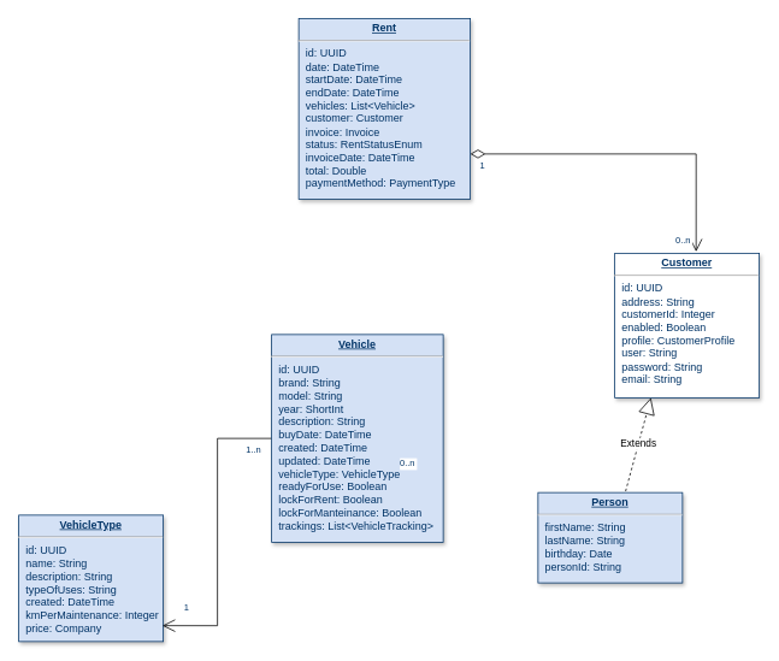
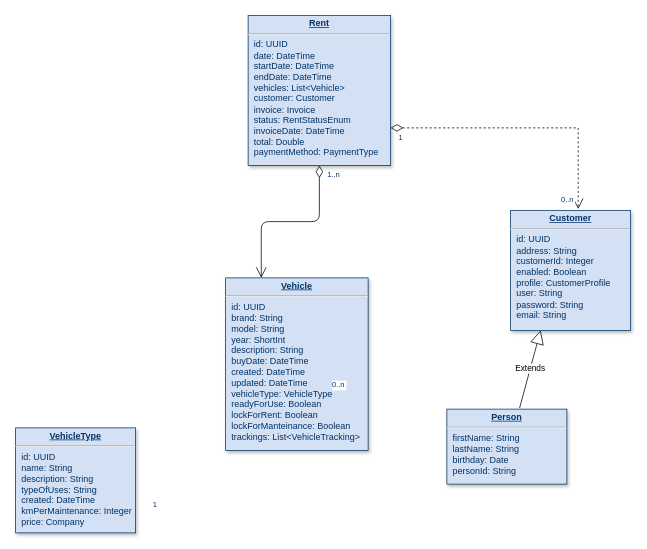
- <mxCell id="3" value="" style="endArrow=open;endSize=12;startArrow=diamondThin;startSize=14;startFill=0;edgeStyle=orthogonalEdgeStyle;rounded=0;entryX=0.563;entryY=-0.011;entryDx=0;entryDy=0;entryPerimeter=0;endFill=0;exitX=1;exitY=0.75;exitDx=0;exitDy=0;" parent="1" source="9" target="11" edge="1"><mxGeometry x="519.36" y="180" as="geometry"><mxPoint x="481.08" y="241.6" as="sourcePoint" /><mxPoint x="690" y="242" as="targetPoint" /></mxGeometry></mxCell>
+ <mxCell id="3" value="" style="endArrow=open;endSize=12;startArrow=diamondThin;startSize=14;startFill=0;edgeStyle=orthogonalEdgeStyle;rounded=0;entryX=0.563;entryY=-0.011;entryDx=0;entryDy=0;entryPerimeter=0;endFill=0;exitX=1;exitY=0.75;exitDx=0;exitDy=0;dashed=1;" parent="1" source="9" target="11" edge="1"><mxGeometry x="519.36" y="180" as="geometry"><mxPoint x="481.08" y="241.6" as="sourcePoint" /><mxPoint x="690" y="242" as="targetPoint" /></mxGeometry></mxCell>
+ <mxCell id="7" value="" style="endArrow=open;endSize=12;startArrow=diamondThin;startSize=14;startFill=0;edgeStyle=orthogonalEdgeStyle;entryX=0.25;entryY=0;entryDx=0;entryDy=0;endFill=0;exitX=0.5;exitY=1;exitDx=0;exitDy=0;" parent="1" source="9" target="10" edge="1"><mxGeometry x="389.36" y="350" as="geometry"><mxPoint x="419" y="320" as="sourcePoint" /><mxPoint x="400.04" y="578" as="targetPoint" /></mxGeometry></mxCell>
+ <mxCell id="8" value="1..n" style="resizable=0;align=left;verticalAlign=top;labelBackgroundColor=#ffffff;fontSize=10;strokeColor=#003366;shadow=1;fillColor=#D4E1F5;fontColor=#003366" parent="7" connectable="0" vertex="1"><mxGeometry x="-1" relative="1" as="geometry"><mxPoint x="8.92" as="offset" /></mxGeometry></mxCell>
- <mxCell id="11" value="&lt;p style=&quot;margin: 0px; margin-top: 4px; text-align: center; text-decoration: underline;&quot;&gt;&lt;b&gt;Customer&lt;/b&gt;&lt;/p&gt;&lt;hr&gt;&lt;p style=&quot;margin: 0px; margin-left: 8px;&quot;&gt;id: UUID&lt;br&gt;&lt;/p&gt;&lt;p style=&quot;margin: 0px; margin-left: 8px;&quot;&gt;address: String&lt;/p&gt;&lt;p style=&quot;margin: 0px; margin-left: 8px;&quot;&gt;customerId: Integer&lt;/p&gt;&lt;p style=&quot;margin: 0px; margin-left: 8px;&quot;&gt;enabled: Boolean&lt;br&gt;&lt;/p&gt;&lt;p style=&quot;margin: 0px; margin-left: 8px;&quot;&gt;profile: CustomerProfile&lt;/p&gt;&lt;p style=&quot;margin: 0px; margin-left: 8px;&quot;&gt;user: String&lt;br&gt;password: String&lt;/p&gt;&lt;p style=&quot;margin: 0px; margin-left: 8px;&quot;&gt;email: String&lt;/p&gt;" style="verticalAlign=top;align=left;overflow=fill;fontSize=12;fontFamily=Helvetica;html=1;strokeColor=#003366;shadow=1;fillColor=#ffffff;fontColor=#003366;" parent="1" vertex="1"><mxGeometry x="680" y="280" width="160" height="160" as="geometry" /></mxCell>
+ <mxCell id="11" value="&lt;p style=&quot;margin: 0px; margin-top: 4px; text-align: center; text-decoration: underline;&quot;&gt;&lt;b&gt;Customer&lt;/b&gt;&lt;/p&gt;&lt;hr&gt;&lt;p style=&quot;margin: 0px; margin-left: 8px;&quot;&gt;id: UUID&lt;br&gt;&lt;/p&gt;&lt;p style=&quot;margin: 0px; margin-left: 8px;&quot;&gt;address: String&lt;/p&gt;&lt;p style=&quot;margin: 0px; margin-left: 8px;&quot;&gt;customerId: Integer&lt;/p&gt;&lt;p style=&quot;margin: 0px; margin-left: 8px;&quot;&gt;enabled: Boolean&lt;br&gt;&lt;/p&gt;&lt;p style=&quot;margin: 0px; margin-left: 8px;&quot;&gt;profile: CustomerProfile&lt;/p&gt;&lt;p style=&quot;margin: 0px; margin-left: 8px;&quot;&gt;user: String&lt;br&gt;password: String&lt;/p&gt;&lt;p style=&quot;margin: 0px; margin-left: 8px;&quot;&gt;email: String&lt;/p&gt;" style="verticalAlign=top;align=left;overflow=fill;fontSize=12;fontFamily=Helvetica;html=1;strokeColor=#003366;shadow=1;fillColor=#D4E1F5;fontColor=#003366" parent="1" vertex="1"><mxGeometry x="680" y="280" width="160" height="160" as="geometry" /></mxCell>
- <mxCell id="14" value="Extends" style="endArrow=block;endSize=16;endFill=0;html=1;rounded=0;exitX=0.606;exitY=-0.015;exitDx=0;exitDy=0;exitPerimeter=0;entryX=0.25;entryY=1;entryDx=0;entryDy=0;dashed=1;" parent="1" source="13" target="11" edge="1"><mxGeometry width="160" relative="1" as="geometry"><mxPoint x="380" y="540" as="sourcePoint" /><mxPoint x="540" y="540" as="targetPoint" /></mxGeometry></mxCell>
+ <mxCell id="14" value="Extends" style="endArrow=block;endSize=16;endFill=0;html=1;rounded=0;exitX=0.606;exitY=-0.015;exitDx=0;exitDy=0;exitPerimeter=0;entryX=0.25;entryY=1;entryDx=0;entryDy=0;" parent="1" source="13" target="11" edge="1"><mxGeometry width="160" relative="1" as="geometry"><mxPoint x="380" y="540" as="sourcePoint" /><mxPoint x="540" y="540" as="targetPoint" /></mxGeometry></mxCell>
- <mxCell id="5" value="" style="endArrow=open;endSize=12;startArrow=none;startSize=14;startFill=0;edgeStyle=orthogonalEdgeStyle;rounded=0;entryX=0.994;entryY=0.874;entryDx=0;entryDy=0;entryPerimeter=0;endFill=0;" parent="1" source="10" target="2" edge="1"><mxGeometry x="769.36" y="450" as="geometry"><mxPoint x="481.08" y="671.96" as="sourcePoint" /><mxPoint x="290" y="480" as="targetPoint" /></mxGeometry></mxCell>
- <mxCell id="6" value="1..n" style="resizable=0;align=left;verticalAlign=top;labelBackgroundColor=#ffffff;fontSize=10;strokeColor=#003366;shadow=1;fillColor=#D4E1F5;fontColor=#003366" parent="5" connectable="0" vertex="1"><mxGeometry x="-1" relative="1" as="geometry"><mxPoint x="-30" as="offset" /></mxGeometry></mxCell>
